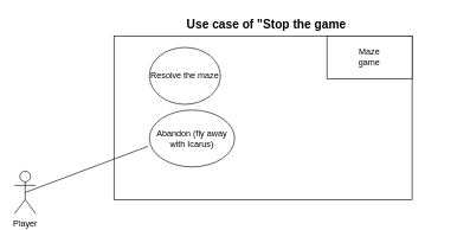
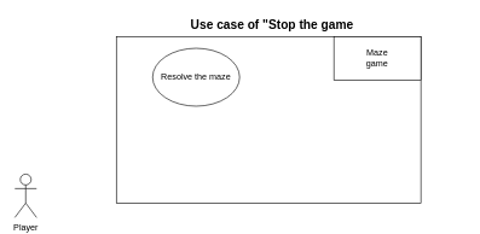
- <mxCell id="9" value="Resolve the maze" style="ellipse;whiteSpace=wrap;html=1;" parent="1" vertex="1"><mxGeometry x="210" y="66" width="100" height="80" as="geometry" /></mxCell>
+ <mxCell id="9" value="Resolve the maze" style="ellipse;whiteSpace=wrap;html=1;" parent="1" vertex="1"><mxGeometry x="210" y="66" width="120" height="80" as="geometry" /></mxCell>
- <mxCell id="6" value="Abandon (fly away with Icarus)" style="ellipse;whiteSpace=wrap;html=1;" parent="1" vertex="1"><mxGeometry x="210" y="154" width="120" height="80" as="geometry" /></mxCell>
- <mxCell id="8" value="" style="endArrow=none;html=1;rounded=0;fontSize=17;entryX=-0.017;entryY=0.638;entryDx=0;entryDy=0;entryPerimeter=0;exitX=0.5;exitY=0.5;exitDx=0;exitDy=0;exitPerimeter=0;" parent="1" source="3" target="6" edge="1"><mxGeometry width="50" height="50" relative="1" as="geometry"><mxPoint x="0" y="410" as="sourcePoint" /><mxPoint x="50" y="350" as="targetPoint" /></mxGeometry></mxCell>
